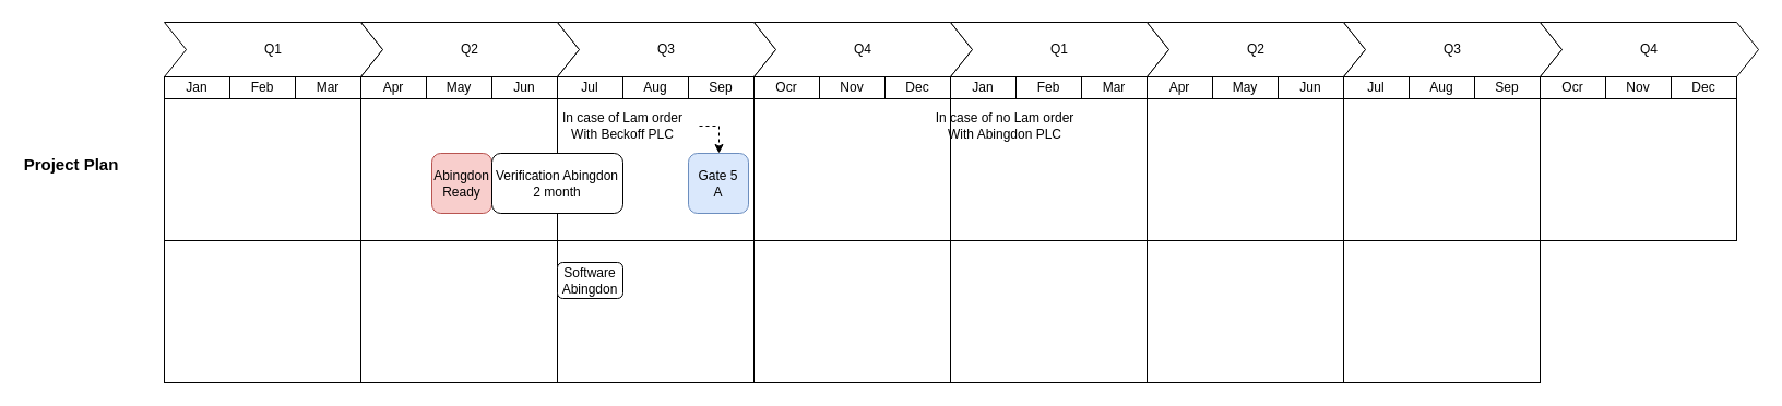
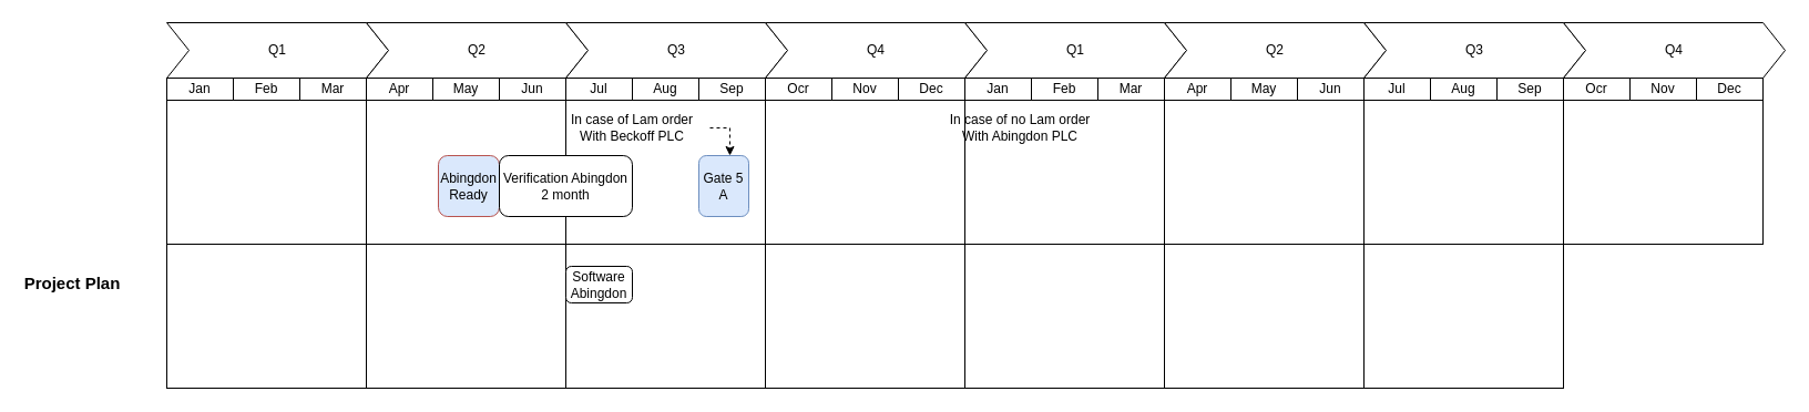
- <mxCell id="44" value="Project Plan" style="text;html=1;strokeColor=none;fillColor=none;align=center;verticalAlign=middle;whiteSpace=wrap;rounded=0;spacing=2;fontStyle=1;fontSize=15;" vertex="1" parent="1"><mxGeometry x="20" y="120" width="90" height="60" as="geometry" /></mxCell>
+ <mxCell id="44" value="Project Plan" style="text;html=1;strokeColor=none;fillColor=none;align=center;verticalAlign=middle;whiteSpace=wrap;rounded=0;spacing=2;fontStyle=1;fontSize=15;" vertex="1" parent="1"><mxGeometry x="20" y="225" width="90" height="60" as="geometry" /></mxCell>
- <mxCell id="42" value="Abingdon Ready" style="rounded=1;whiteSpace=wrap;html=1;fillColor=#f8cecc;strokeColor=#b85450;" vertex="1" parent="1"><mxGeometry x="395" y="140" width="55" height="55" as="geometry" /></mxCell>
+ <mxCell id="42" value="Abingdon Ready" style="rounded=1;whiteSpace=wrap;html=1;fillColor=#dae8fc;strokeColor=#b85450;" vertex="1" parent="1"><mxGeometry x="395" y="140" width="55" height="55" as="geometry" /></mxCell>
- <mxCell id="45" value="Gate 5&lt;br&gt;A" style="rounded=1;whiteSpace=wrap;html=1;fillColor=#dae8fc;strokeColor=#6c8ebf;" vertex="1" parent="1"><mxGeometry x="630" y="140" width="55" height="55" as="geometry" /></mxCell>
+ <mxCell id="45" value="Gate 5&lt;br&gt;A" style="rounded=1;whiteSpace=wrap;html=1;fillColor=#dae8fc;strokeColor=#6c8ebf;" vertex="1" parent="1"><mxGeometry x="630" y="140" width="45" height="55" as="geometry" /></mxCell>
